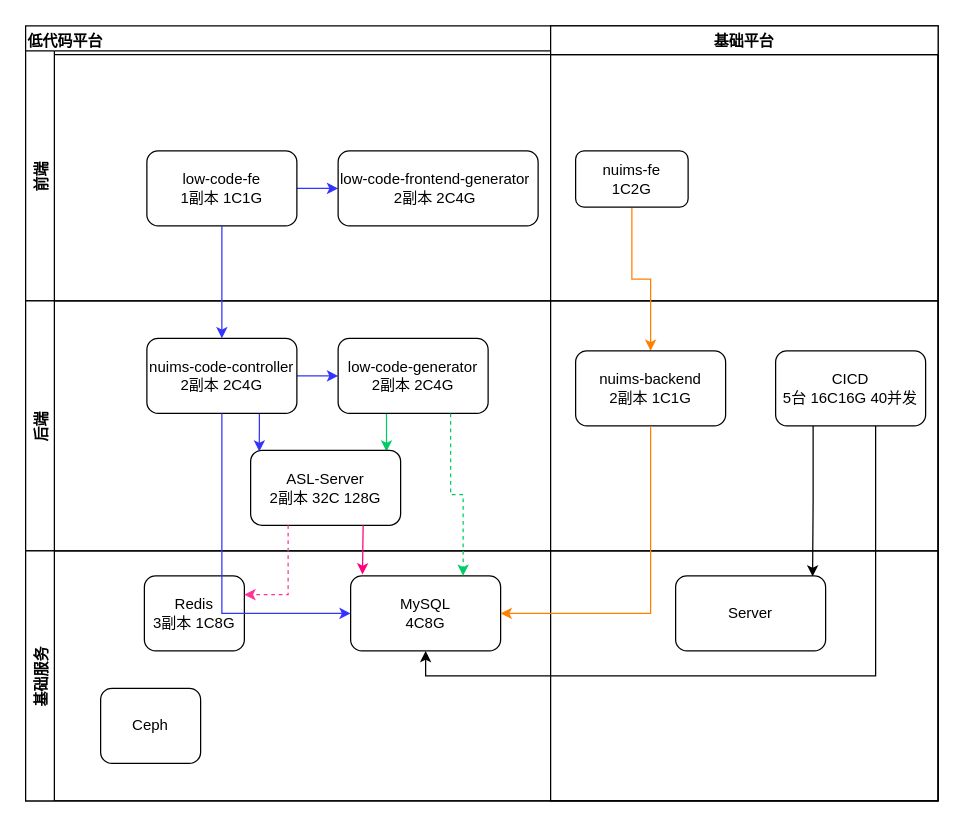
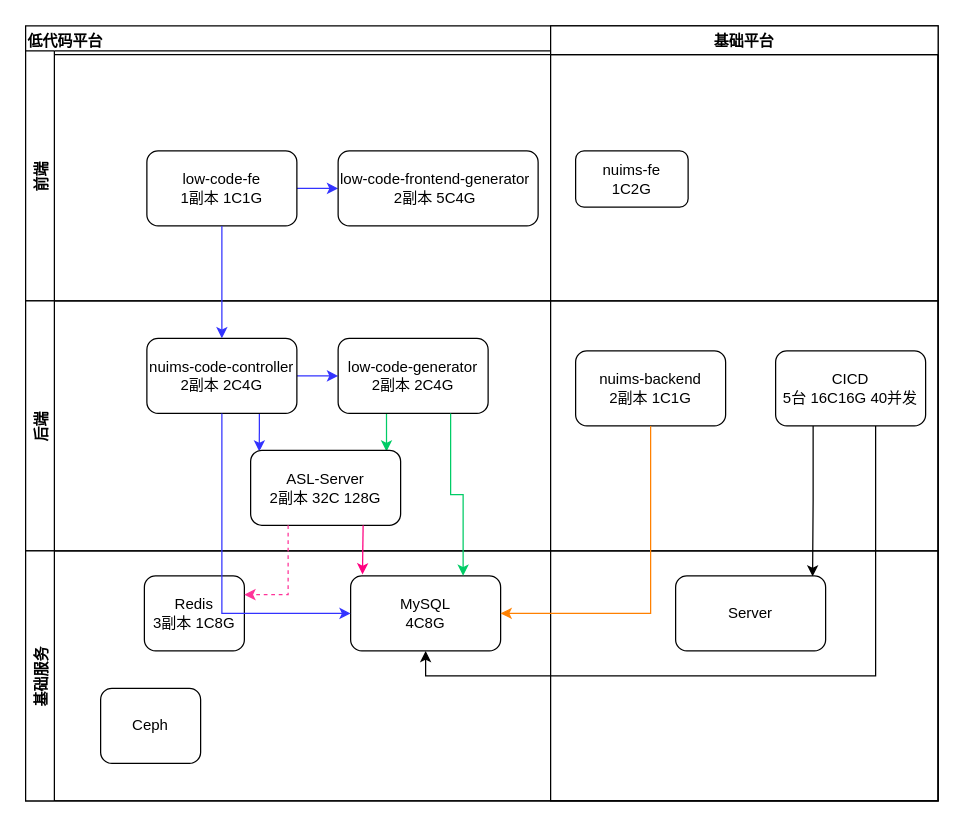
- <mxCell id="6" value="low-code-frontend-generator&lt;br&gt;&lt;div style=&quot;text-align: center&quot;&gt;&lt;span&gt;2副本 2C4G&lt;/span&gt;&lt;/div&gt;" style="rounded=1;whiteSpace=wrap;html=1;align=left;" vertex="1" parent="3"><mxGeometry x="250" y="80" width="160" height="60" as="geometry" /></mxCell>
+ <mxCell id="6" value="low-code-frontend-generator&lt;br&gt;&lt;div style=&quot;text-align: center&quot;&gt;&lt;span&gt;2副本 5C4G&lt;/span&gt;&lt;/div&gt;" style="rounded=1;whiteSpace=wrap;html=1;align=left;" vertex="1" parent="3"><mxGeometry x="250" y="80" width="160" height="60" as="geometry" /></mxCell>
- <mxCell id="24" style="edgeStyle=orthogonalEdgeStyle;rounded=0;orthogonalLoop=1;jettySize=auto;html=1;strokeColor=#FF8000;fontColor=#FF8000;" edge="1" parent="23" source="25" target="26"><mxGeometry relative="1" as="geometry" /></mxCell>
- <mxCell id="19" style="edgeStyle=orthogonalEdgeStyle;rounded=0;orthogonalLoop=1;jettySize=auto;html=1;exitX=0.75;exitY=1;exitDx=0;exitDy=0;entryX=0.75;entryY=0;entryDx=0;entryDy=0;strokeColor=#00CC66;dashed=1;" edge="1" parent="2" source="12" target="16"><mxGeometry relative="1" as="geometry" /></mxCell>
+ <mxCell id="19" style="edgeStyle=orthogonalEdgeStyle;rounded=0;orthogonalLoop=1;jettySize=auto;html=1;exitX=0.75;exitY=1;exitDx=0;exitDy=0;entryX=0.75;entryY=0;entryDx=0;entryDy=0;strokeColor=#00CC66;" edge="1" parent="2" source="12" target="16"><mxGeometry relative="1" as="geometry" /></mxCell>
